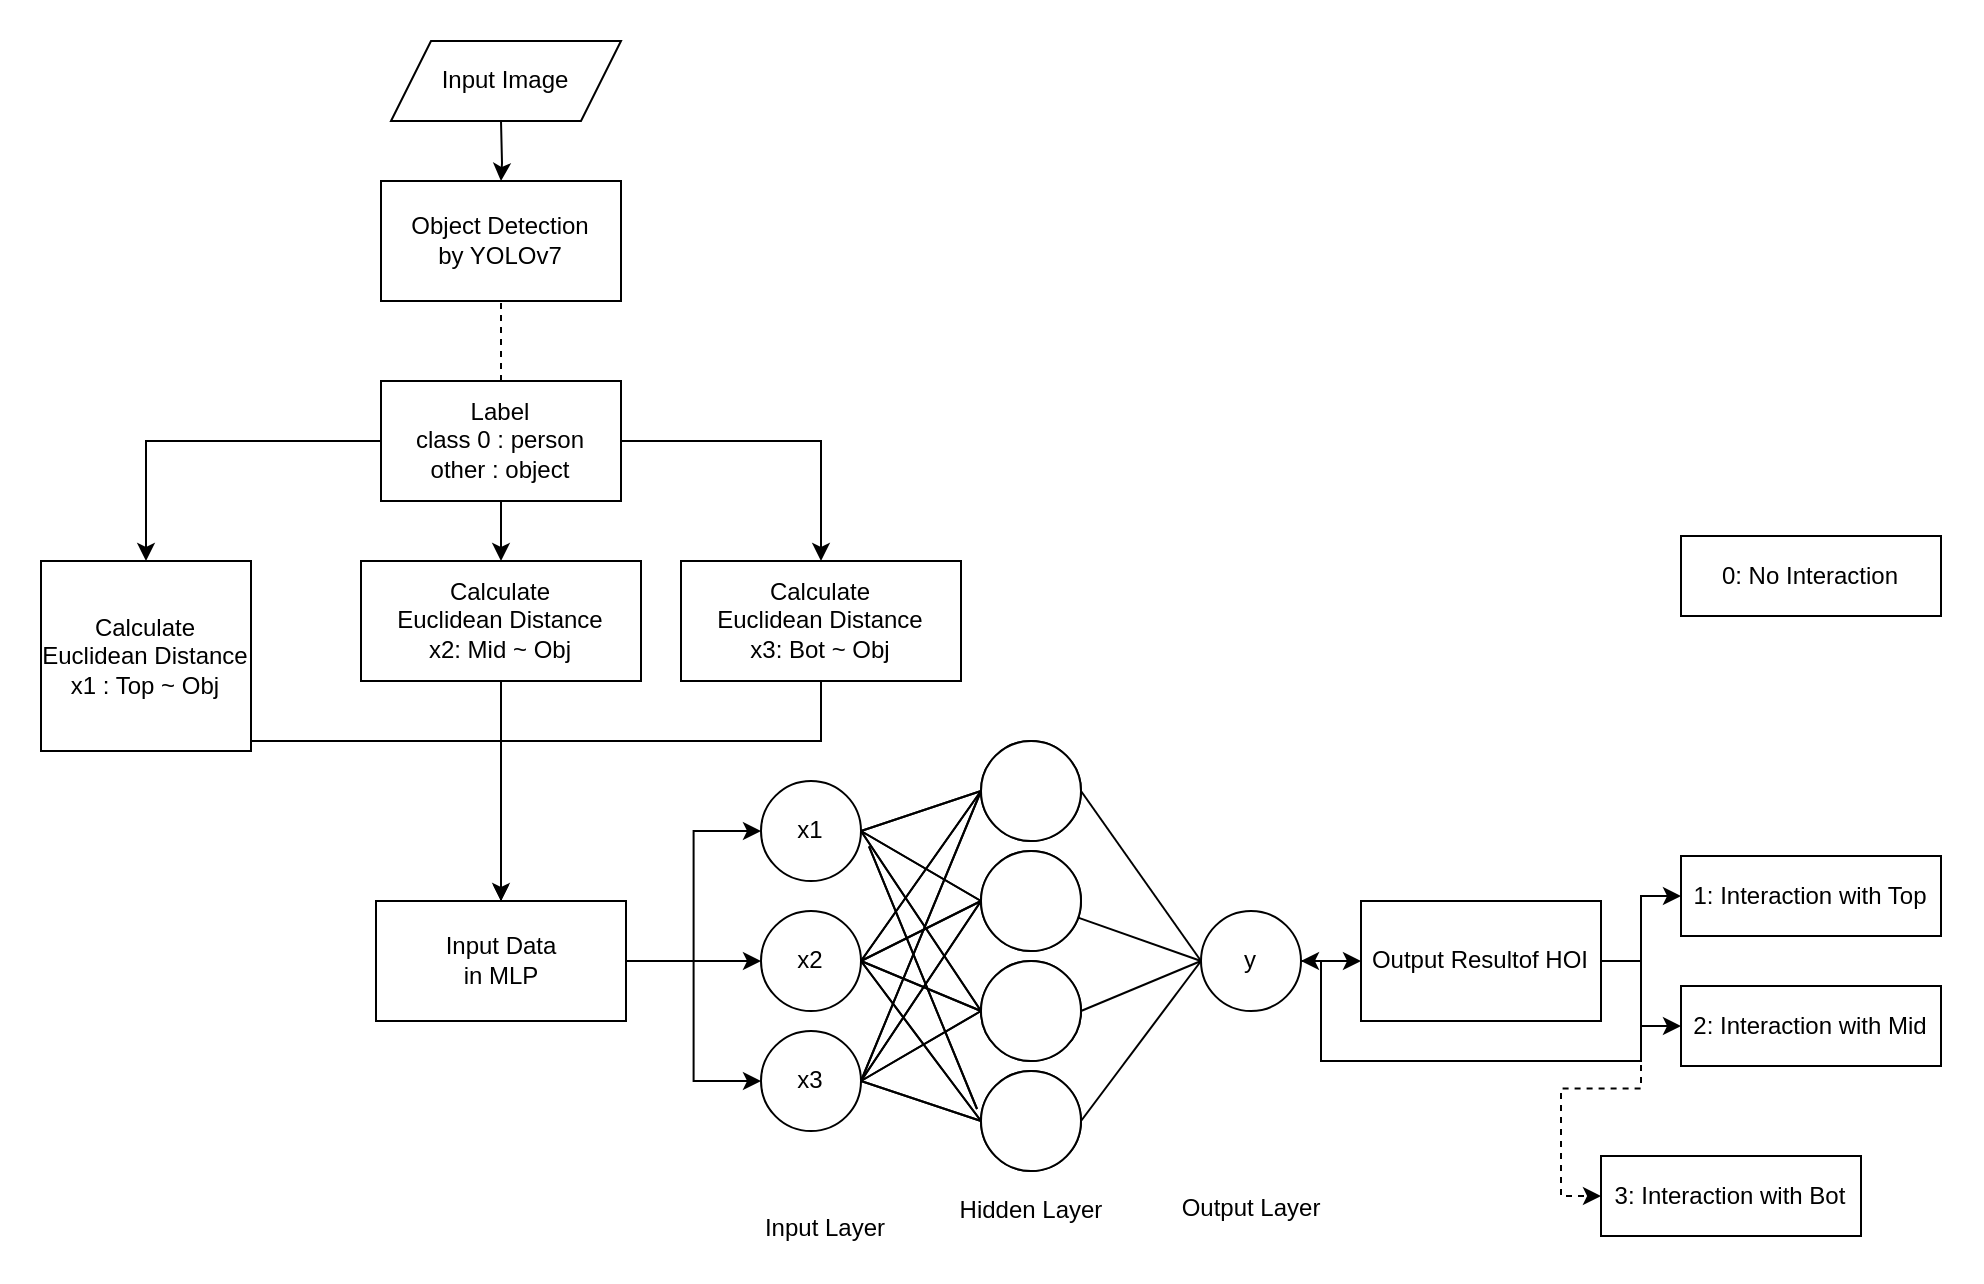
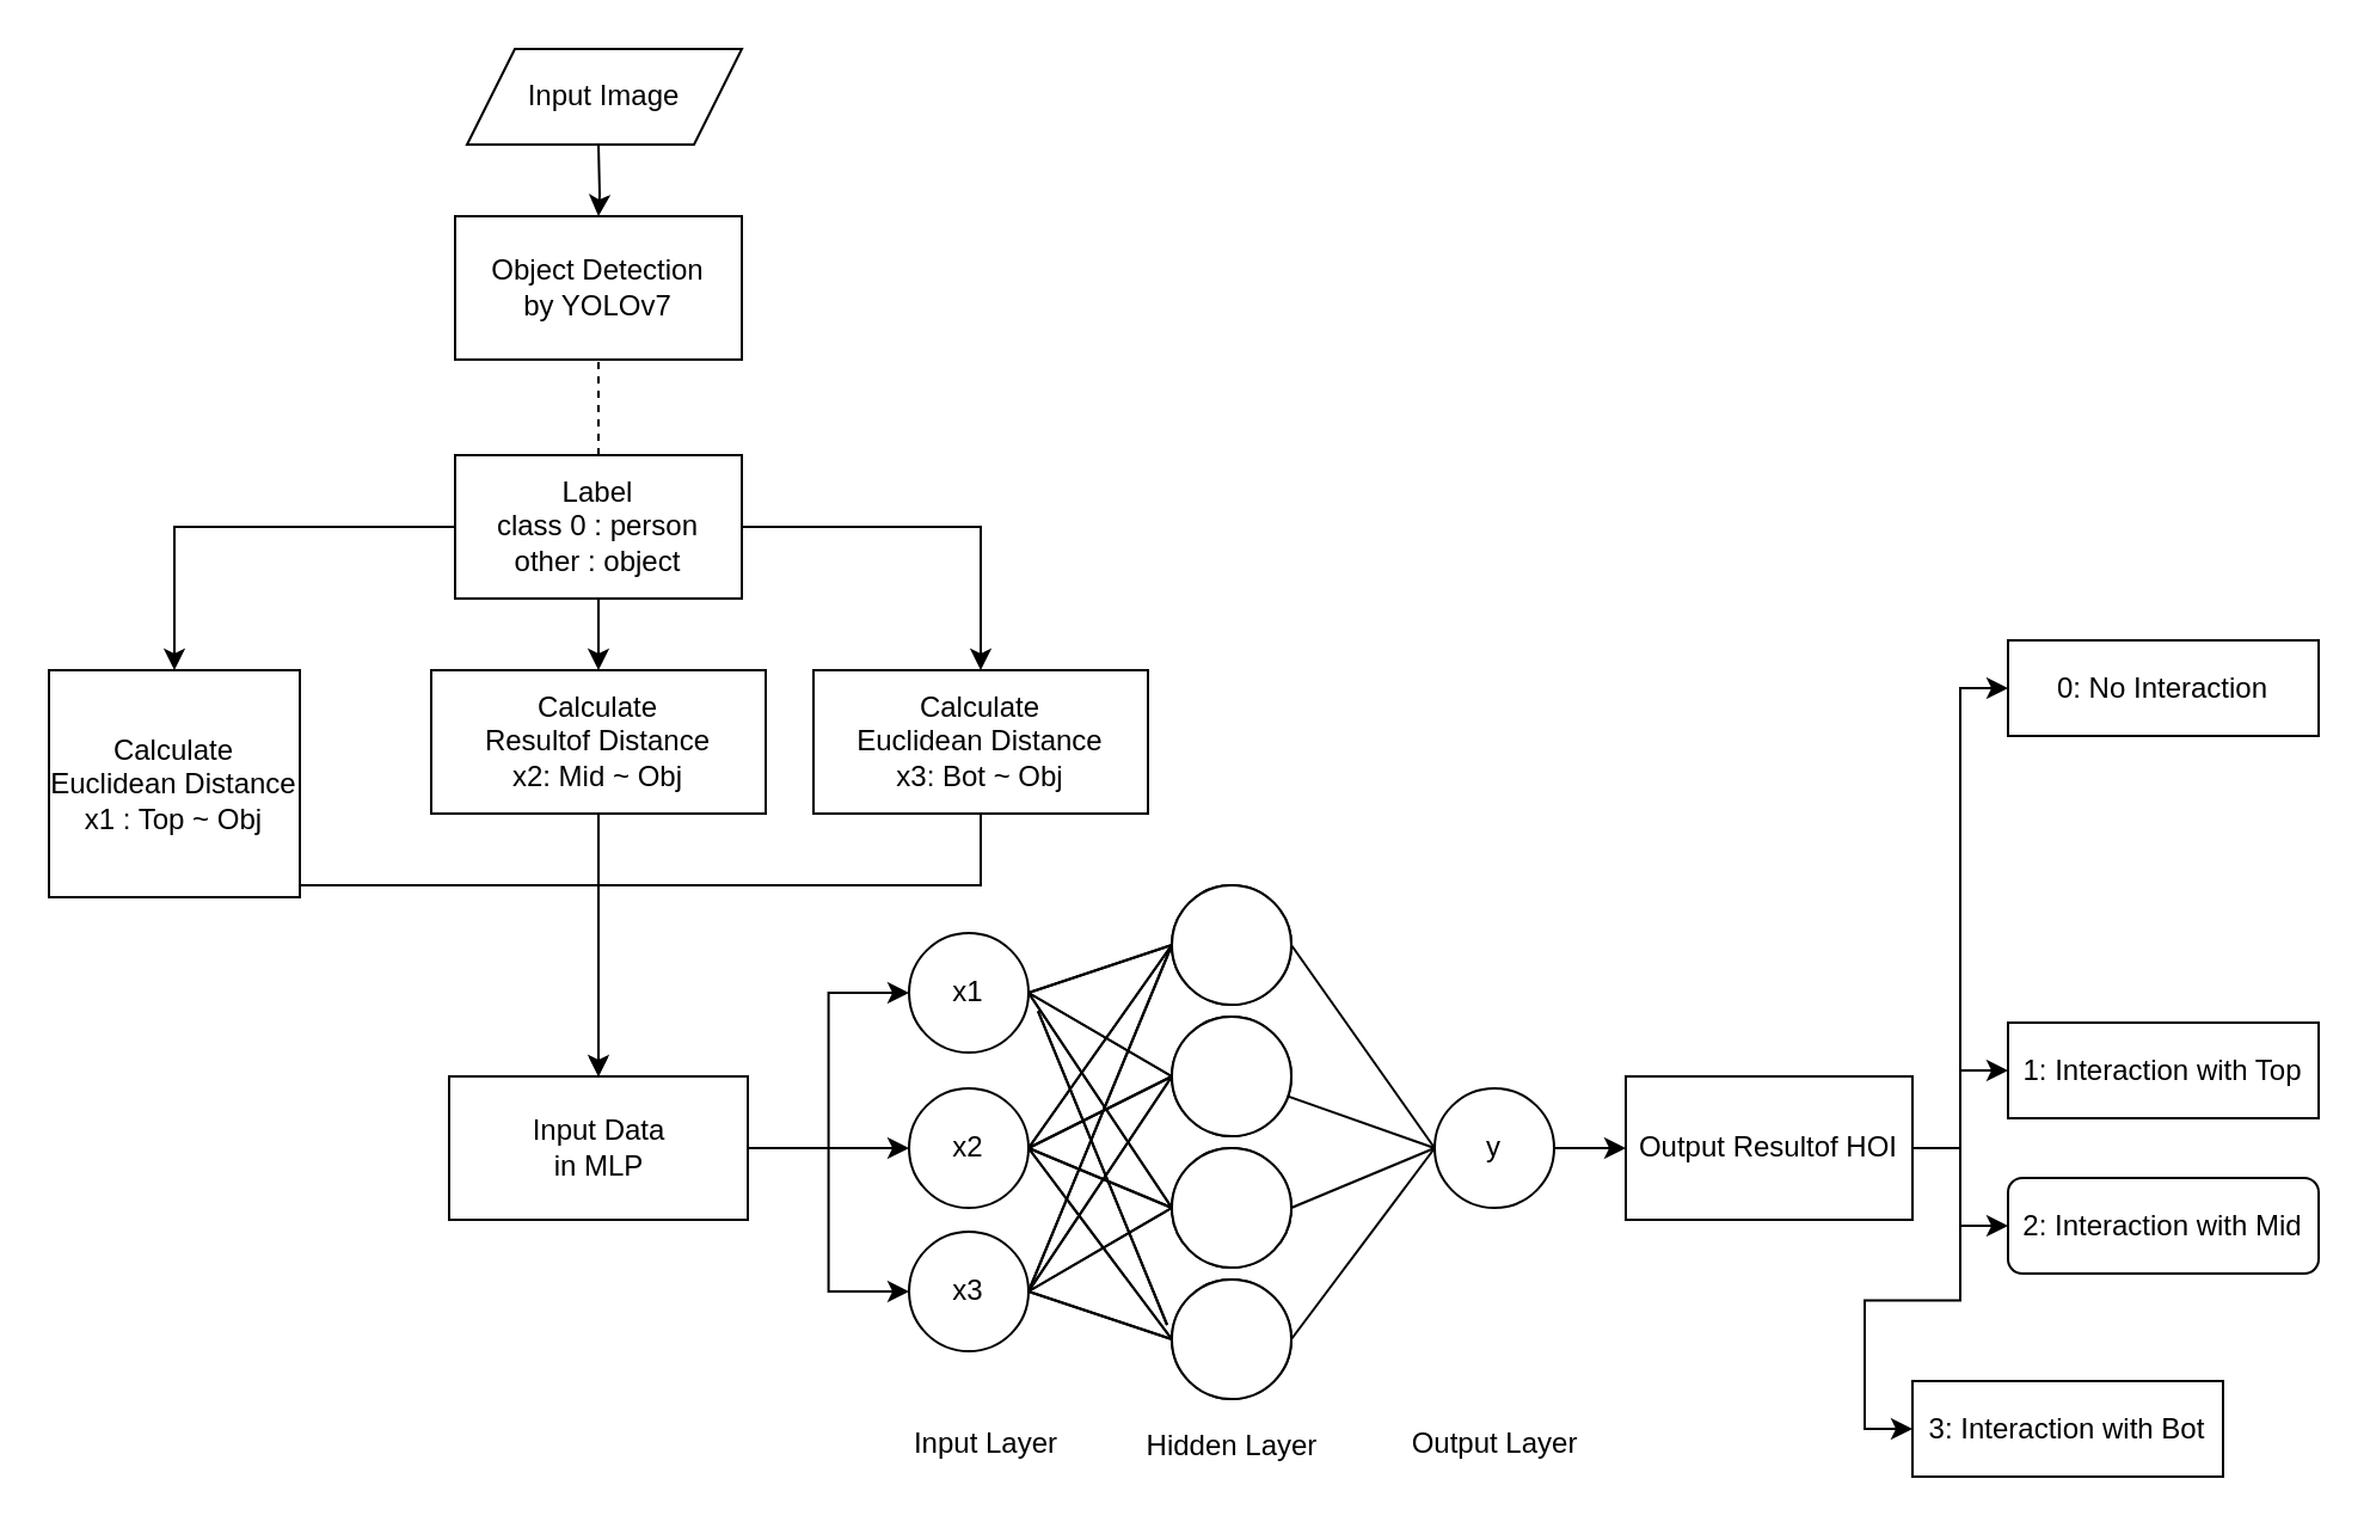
- <mxCell id="17" value="Calculate&lt;br&gt;Euclidean Distance&lt;br&gt;x2: Mid ~ Obj" style="rounded=0;whiteSpace=wrap;html=1;" vertex="1" parent="1"><mxGeometry x="180" y="280" width="140" height="60" as="geometry" /></mxCell>
+ <mxCell id="17" value="Calculate&lt;br&gt;Resultof Distance&lt;br&gt;x2: Mid ~ Obj" style="rounded=0;whiteSpace=wrap;html=1;" vertex="1" parent="1"><mxGeometry x="180" y="280" width="140" height="60" as="geometry" /></mxCell>
- <mxCell id="69" value="2: Interaction with Mid" style="rounded=0;whiteSpace=wrap;html=1;" vertex="1" parent="1"><mxGeometry x="840" y="492.5" width="130" height="40" as="geometry" /></mxCell>
+ <mxCell id="69" value="2: Interaction with Mid" style="whiteSpace=wrap;html=1;rounded=1;" vertex="1" parent="1"><mxGeometry x="840" y="492.5" width="130" height="40" as="geometry" /></mxCell>
- <mxCell id="67" style="edgeStyle=orthogonalEdgeStyle;rounded=0;orthogonalLoop=1;jettySize=auto;html=1;exitX=1;exitY=0.5;exitDx=0;exitDy=0;" edge="1" parent="1" source="68" target="58"><mxGeometry relative="1" as="geometry" /></mxCell>
+ <mxCell id="67" style="edgeStyle=orthogonalEdgeStyle;rounded=0;orthogonalLoop=1;jettySize=auto;html=1;exitX=1;exitY=0.5;exitDx=0;exitDy=0;entryX=0;entryY=0.5;entryDx=0;entryDy=0;" edge="1" parent="1" source="68" target="70"><mxGeometry relative="1" as="geometry" /></mxCell>
- <mxCell id="64" style="edgeStyle=orthogonalEdgeStyle;rounded=0;orthogonalLoop=1;jettySize=auto;html=1;exitX=1;exitY=0.5;exitDx=0;exitDy=0;entryX=0;entryY=0.5;entryDx=0;entryDy=0;dashed=1;" edge="1" parent="1" source="68" target="72"><mxGeometry relative="1" as="geometry" /></mxCell>
+ <mxCell id="64" style="edgeStyle=orthogonalEdgeStyle;rounded=0;orthogonalLoop=1;jettySize=auto;html=1;exitX=1;exitY=0.5;exitDx=0;exitDy=0;entryX=0;entryY=0.5;entryDx=0;entryDy=0;" edge="1" parent="1" source="68" target="72"><mxGeometry relative="1" as="geometry" /></mxCell>
- <mxCell id="40" value="Input&amp;nbsp;Layer" style="text;html=1;strokeColor=none;fillColor=none;align=center;verticalAlign=middle;whiteSpace=wrap;rounded=0;" vertex="1" parent="1"><mxGeometry x="370" y="599" width="85" height="30" as="geometry" /></mxCell>
+ <mxCell id="40" value="Input&amp;nbsp;Layer" style="text;html=1;strokeColor=none;fillColor=none;align=center;verticalAlign=middle;whiteSpace=wrap;rounded=0;" vertex="1" parent="1"><mxGeometry x="370" y="589" width="85" height="30" as="geometry" /></mxCell>
